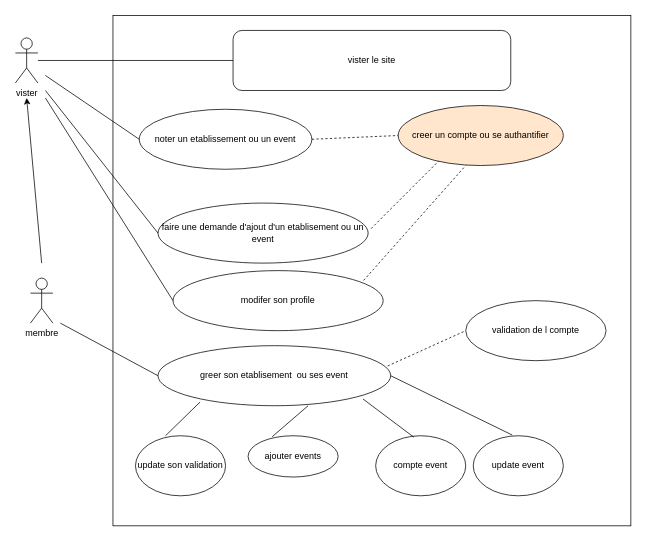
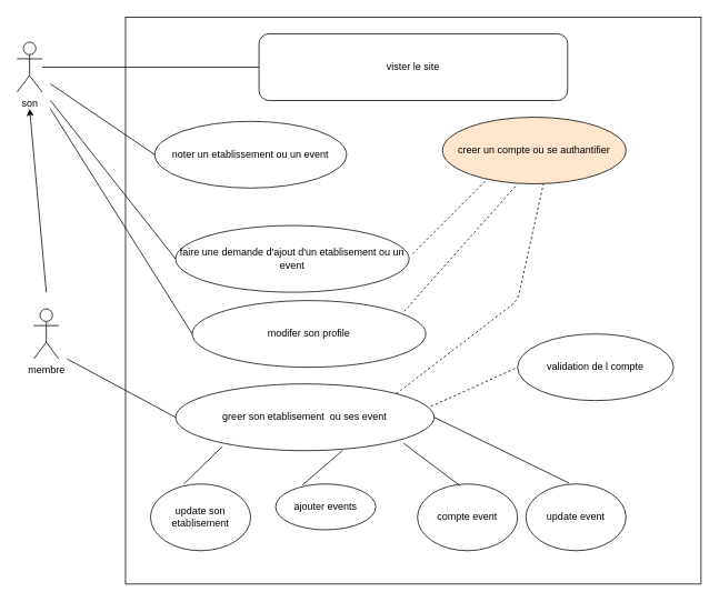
- <mxCell id="3" value="vister" style="shape=umlActor;verticalLabelPosition=bottom;verticalAlign=top;html=1;outlineConnect=0;" vertex="1" parent="1"><mxGeometry x="20" y="50" width="30" height="60" as="geometry" /></mxCell>
+ <mxCell id="3" value="son" style="shape=umlActor;verticalLabelPosition=bottom;verticalAlign=top;html=1;outlineConnect=0;" vertex="1" parent="1"><mxGeometry x="20" y="50" width="30" height="60" as="geometry" /></mxCell>
- <mxCell id="9" value="" style="endArrow=none;dashed=1;html=1;entryX=0;entryY=0.5;entryDx=0;entryDy=0;exitX=1;exitY=0.5;exitDx=0;exitDy=0;" edge="1" parent="1" source="7" target="5"><mxGeometry width="50" height="50" relative="1" as="geometry"><mxPoint x="370" y="160" as="sourcePoint" /><mxPoint x="420" y="110" as="targetPoint" /></mxGeometry></mxCell>
+ <mxCell id="20" value="" style="endArrow=none;dashed=1;html=1;entryX=0.55;entryY=1;entryDx=0;entryDy=0;entryPerimeter=0;exitX=1;exitY=0;exitDx=0;exitDy=0;" edge="1" parent="1" source="15" target="5"><mxGeometry width="50" height="50" relative="1" as="geometry"><mxPoint x="370" y="310" as="sourcePoint" /><mxPoint x="420" y="260" as="targetPoint" /><Array as="points"><mxPoint x="620" y="360" /></Array></mxGeometry></mxCell>
- <mxCell id="21" value="update son validation" style="ellipse;whiteSpace=wrap;html=1;" vertex="1" parent="1"><mxGeometry x="180" y="580" width="120" height="80" as="geometry" /></mxCell>
+ <mxCell id="21" value="update son etablisement" style="ellipse;whiteSpace=wrap;html=1;" vertex="1" parent="1"><mxGeometry x="180" y="580" width="120" height="80" as="geometry" /></mxCell>
